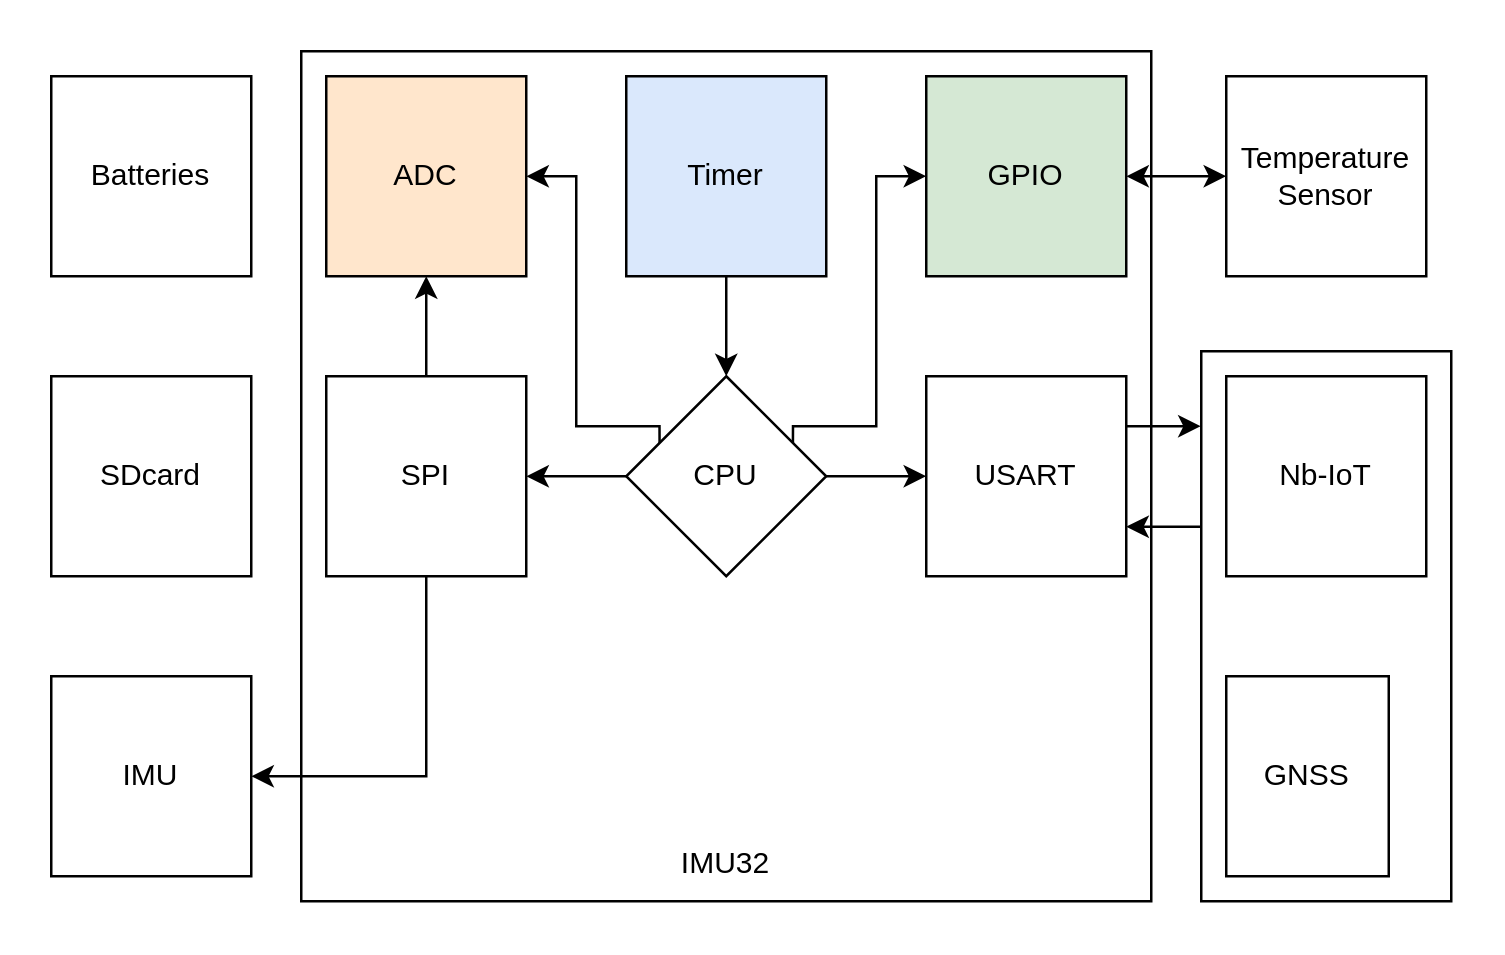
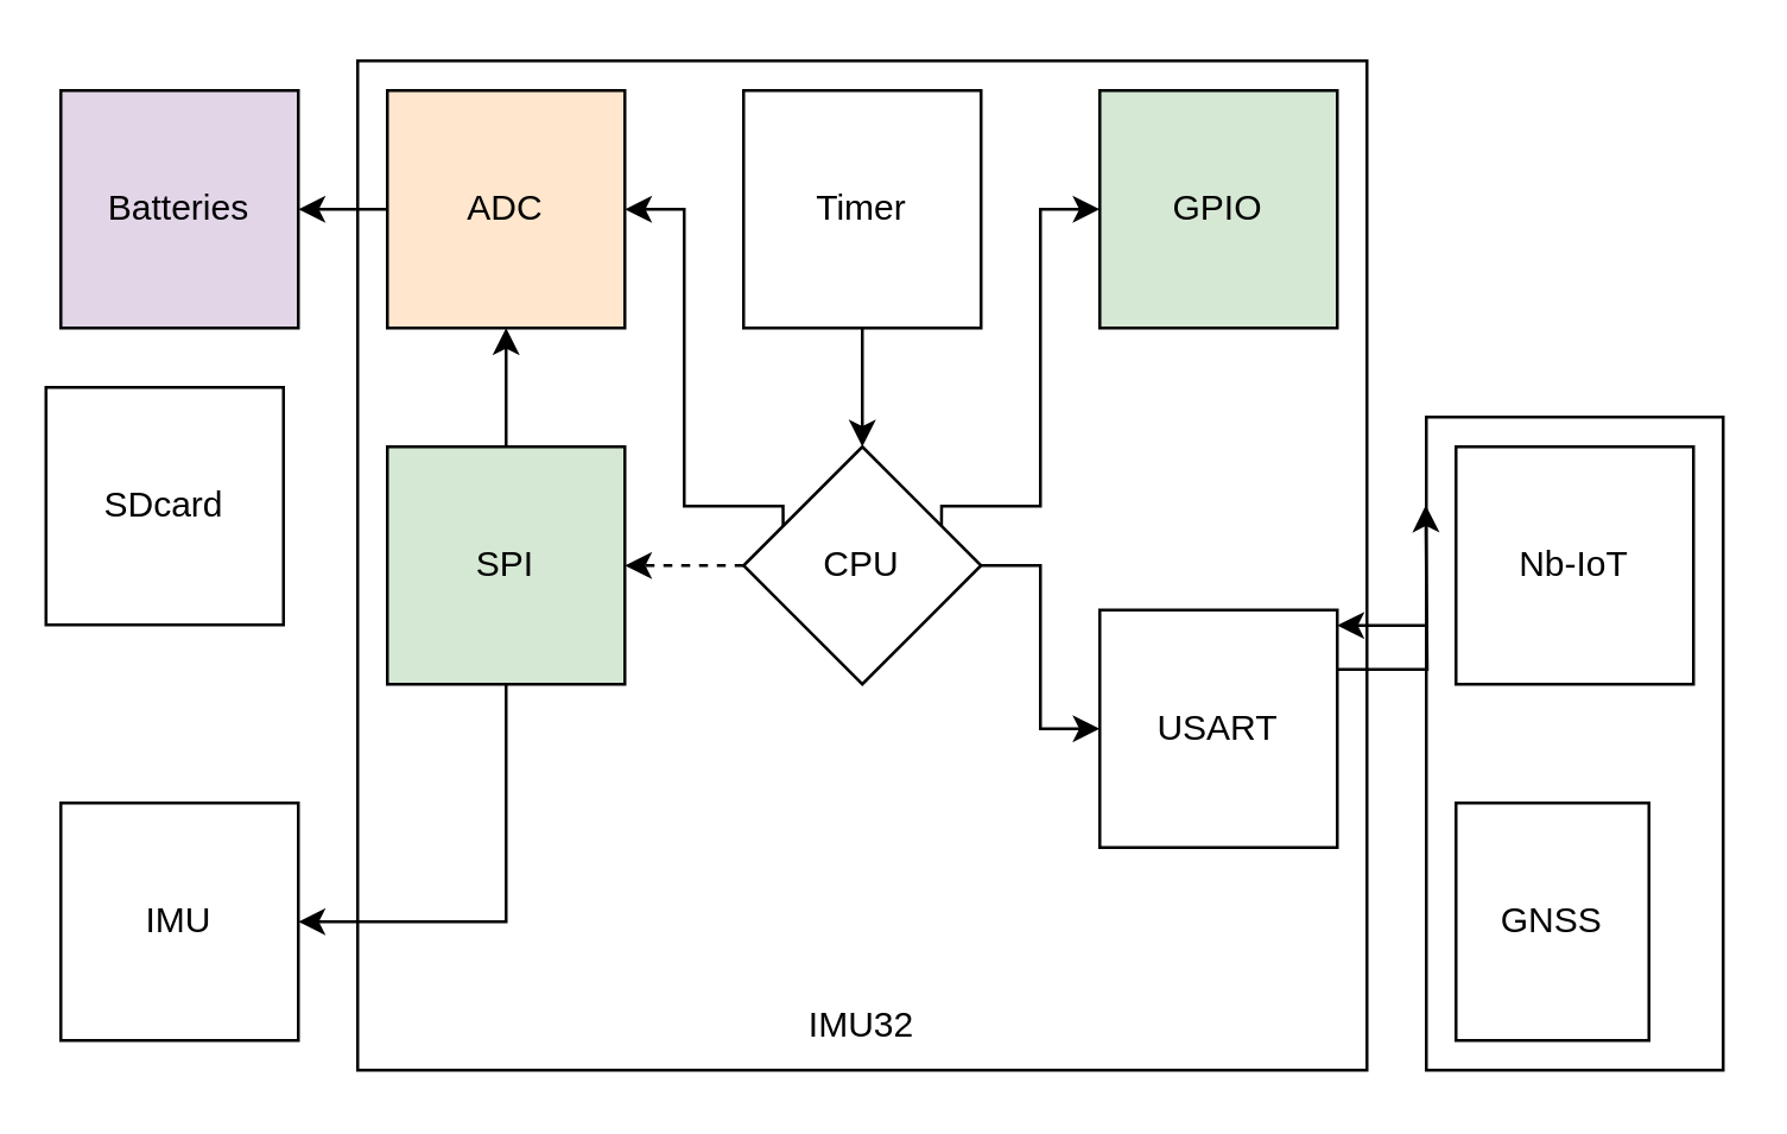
- <mxCell id="17" value="Batteries" style="whiteSpace=wrap;html=1;aspect=fixed;" parent="1" vertex="1"><mxGeometry x="20" y="30" width="80" height="80" as="geometry" /></mxCell>
+ <mxCell id="17" value="Batteries" style="whiteSpace=wrap;html=1;aspect=fixed;fillColor=#e1d5e7;" parent="1" vertex="1"><mxGeometry x="20" y="30" width="80" height="80" as="geometry" /></mxCell>
+ <mxCell id="9" style="edgeStyle=orthogonalEdgeStyle;rounded=0;orthogonalLoop=1;jettySize=auto;html=1;entryX=1;entryY=0.5;entryDx=0;entryDy=0;" parent="1" source="10" target="17" edge="1"><mxGeometry relative="1" as="geometry"><Array as="points" /></mxGeometry></mxCell>
- <mxCell id="25" value="Timer" style="whiteSpace=wrap;html=1;aspect=fixed;fillColor=#dae8fc;" parent="1" vertex="1"><mxGeometry x="250" y="30" width="80" height="80" as="geometry" /></mxCell>
+ <mxCell id="25" value="Timer" style="whiteSpace=wrap;html=1;aspect=fixed;" parent="1" vertex="1"><mxGeometry x="250" y="30" width="80" height="80" as="geometry" /></mxCell>
- <mxCell id="18" style="edgeStyle=orthogonalEdgeStyle;rounded=0;orthogonalLoop=1;jettySize=auto;html=1;entryX=0;entryY=0.5;entryDx=0;entryDy=0;startArrow=classic;startFill=1;" parent="1" source="19" target="21" edge="1"><mxGeometry relative="1" as="geometry" /></mxCell>
- <mxCell id="21" value="Temperature Sensor" style="whiteSpace=wrap;html=1;aspect=fixed;" parent="1" vertex="1"><mxGeometry x="490" y="30" width="80" height="80" as="geometry" /></mxCell>
- <mxCell id="16" value="SDcard" style="whiteSpace=wrap;html=1;aspect=fixed;" parent="1" vertex="1"><mxGeometry x="20" y="150" width="80" height="80" as="geometry" /></mxCell>
+ <mxCell id="16" value="SDcard" style="whiteSpace=wrap;html=1;aspect=fixed;" parent="1" vertex="1"><mxGeometry x="15" y="130" width="80" height="80" as="geometry" /></mxCell>
- <mxCell id="15" value="SPI" style="whiteSpace=wrap;html=1;aspect=fixed;" parent="1" vertex="1"><mxGeometry x="130" y="150" width="80" height="80" as="geometry" /></mxCell>
+ <mxCell id="15" value="SPI" style="whiteSpace=wrap;html=1;aspect=fixed;fillColor=#d5e8d4;" parent="1" vertex="1"><mxGeometry x="130" y="150" width="80" height="80" as="geometry" /></mxCell>
- <mxCell id="6" style="edgeStyle=orthogonalEdgeStyle;rounded=0;orthogonalLoop=1;jettySize=auto;html=1;exitX=0;exitY=0.5;exitDx=0;exitDy=0;entryX=1;entryY=0.5;entryDx=0;entryDy=0;" parent="1" source="8" target="15" edge="1"><mxGeometry relative="1" as="geometry"><Array as="points"><mxPoint x="250" y="190" /><mxPoint x="250" y="190" /></Array></mxGeometry></mxCell>
+ <mxCell id="6" style="edgeStyle=orthogonalEdgeStyle;rounded=0;orthogonalLoop=1;jettySize=auto;html=1;exitX=0;exitY=0.5;exitDx=0;exitDy=0;entryX=1;entryY=0.5;entryDx=0;entryDy=0;dashed=1;" parent="1" source="8" target="15" edge="1"><mxGeometry relative="1" as="geometry"><Array as="points"><mxPoint x="250" y="190" /><mxPoint x="250" y="190" /></Array></mxGeometry></mxCell>
- <mxCell id="12" value="USART" style="whiteSpace=wrap;html=1;aspect=fixed;" parent="1" vertex="1"><mxGeometry x="370" y="150" width="80" height="80" as="geometry" /></mxCell>
+ <mxCell id="12" value="USART" style="whiteSpace=wrap;html=1;aspect=fixed;" parent="1" vertex="1"><mxGeometry x="370" y="205" width="80" height="80" as="geometry" /></mxCell>
